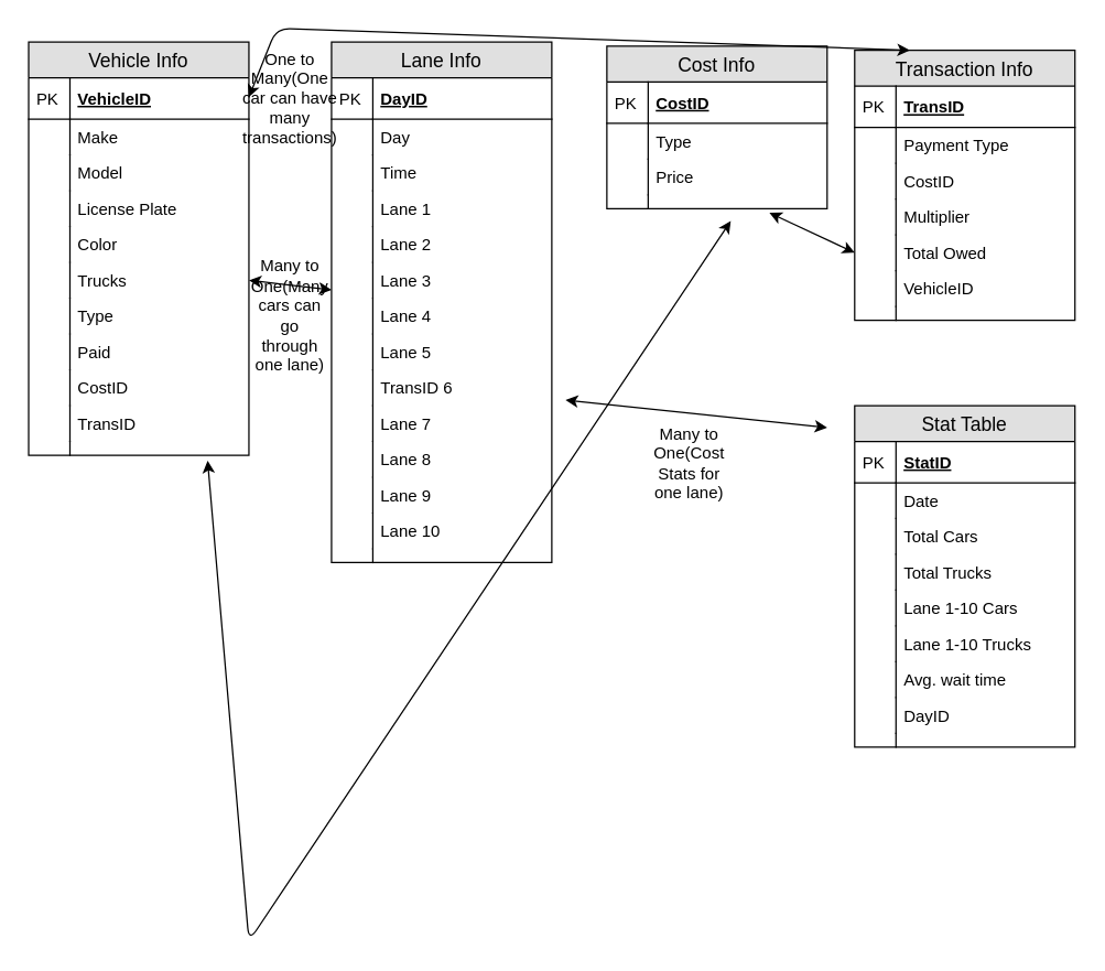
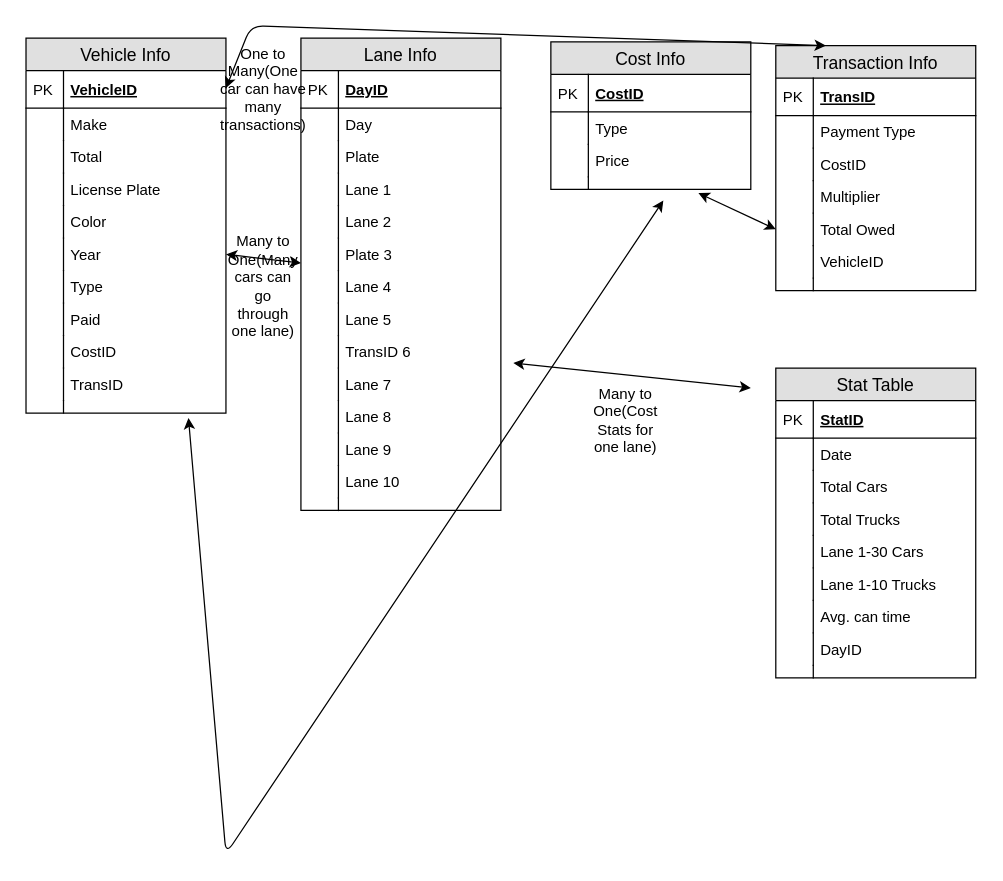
- <mxCell id="7" value="Model" style="shape=partialRectangle;top=0;left=0;right=0;bottom=0;align=left;verticalAlign=top;fillColor=none;spacingLeft=34;spacingRight=4;overflow=hidden;rotatable=0;points=[[0,0.5],[1,0.5]];portConstraint=eastwest;dropTarget=0;fontSize=12;" vertex="1" parent="2"><mxGeometry y="82" width="160" height="26" as="geometry" /></mxCell>
+ <mxCell id="7" value="Total" style="shape=partialRectangle;top=0;left=0;right=0;bottom=0;align=left;verticalAlign=top;fillColor=none;spacingLeft=34;spacingRight=4;overflow=hidden;rotatable=0;points=[[0,0.5],[1,0.5]];portConstraint=eastwest;dropTarget=0;fontSize=12;" vertex="1" parent="2"><mxGeometry y="82" width="160" height="26" as="geometry" /></mxCell>
- <mxCell id="30" value="Time" style="shape=partialRectangle;top=0;left=0;right=0;bottom=0;align=left;verticalAlign=top;fillColor=none;spacingLeft=34;spacingRight=4;overflow=hidden;rotatable=0;points=[[0,0.5],[1,0.5]];portConstraint=eastwest;dropTarget=0;fontSize=12;" vertex="1" parent="25"><mxGeometry y="82" width="160" height="26" as="geometry" /></mxCell>
+ <mxCell id="30" value="Plate" style="shape=partialRectangle;top=0;left=0;right=0;bottom=0;align=left;verticalAlign=top;fillColor=none;spacingLeft=34;spacingRight=4;overflow=hidden;rotatable=0;points=[[0,0.5],[1,0.5]];portConstraint=eastwest;dropTarget=0;fontSize=12;" vertex="1" parent="25"><mxGeometry y="82" width="160" height="26" as="geometry" /></mxCell>
- <mxCell id="13" value="Trucks" style="shape=partialRectangle;top=0;left=0;right=0;bottom=0;align=left;verticalAlign=top;fillColor=none;spacingLeft=34;spacingRight=4;overflow=hidden;rotatable=0;points=[[0,0.5],[1,0.5]];portConstraint=eastwest;dropTarget=0;fontSize=12;" vertex="1" parent="2"><mxGeometry y="160" width="160" height="26" as="geometry" /></mxCell>
+ <mxCell id="13" value="Year" style="shape=partialRectangle;top=0;left=0;right=0;bottom=0;align=left;verticalAlign=top;fillColor=none;spacingLeft=34;spacingRight=4;overflow=hidden;rotatable=0;points=[[0,0.5],[1,0.5]];portConstraint=eastwest;dropTarget=0;fontSize=12;" vertex="1" parent="2"><mxGeometry y="160" width="160" height="26" as="geometry" /></mxCell>
- <mxCell id="36" value="Lane 3" style="shape=partialRectangle;top=0;left=0;right=0;bottom=0;align=left;verticalAlign=top;fillColor=none;spacingLeft=34;spacingRight=4;overflow=hidden;rotatable=0;points=[[0,0.5],[1,0.5]];portConstraint=eastwest;dropTarget=0;fontSize=12;" vertex="1" parent="25"><mxGeometry y="160" width="160" height="26" as="geometry" /></mxCell>
+ <mxCell id="36" value="Plate 3" style="shape=partialRectangle;top=0;left=0;right=0;bottom=0;align=left;verticalAlign=top;fillColor=none;spacingLeft=34;spacingRight=4;overflow=hidden;rotatable=0;points=[[0,0.5],[1,0.5]];portConstraint=eastwest;dropTarget=0;fontSize=12;" vertex="1" parent="25"><mxGeometry y="160" width="160" height="26" as="geometry" /></mxCell>
- <mxCell id="87" value="Lane 1-10 Cars" style="shape=partialRectangle;top=0;left=0;right=0;bottom=0;align=left;verticalAlign=top;fillColor=none;spacingLeft=34;spacingRight=4;overflow=hidden;rotatable=0;points=[[0,0.5],[1,0.5]];portConstraint=eastwest;dropTarget=0;fontSize=12;" vertex="1" parent="78"><mxGeometry y="134" width="160" height="26" as="geometry" /></mxCell>
+ <mxCell id="87" value="Lane 1-30 Cars" style="shape=partialRectangle;top=0;left=0;right=0;bottom=0;align=left;verticalAlign=top;fillColor=none;spacingLeft=34;spacingRight=4;overflow=hidden;rotatable=0;points=[[0,0.5],[1,0.5]];portConstraint=eastwest;dropTarget=0;fontSize=12;" vertex="1" parent="78"><mxGeometry y="134" width="160" height="26" as="geometry" /></mxCell>
- <mxCell id="91" value="Avg. wait time" style="shape=partialRectangle;top=0;left=0;right=0;bottom=0;align=left;verticalAlign=top;fillColor=none;spacingLeft=34;spacingRight=4;overflow=hidden;rotatable=0;points=[[0,0.5],[1,0.5]];portConstraint=eastwest;dropTarget=0;fontSize=12;" vertex="1" parent="78"><mxGeometry y="186" width="160" height="26" as="geometry" /></mxCell>
+ <mxCell id="91" value="Avg. can time" style="shape=partialRectangle;top=0;left=0;right=0;bottom=0;align=left;verticalAlign=top;fillColor=none;spacingLeft=34;spacingRight=4;overflow=hidden;rotatable=0;points=[[0,0.5],[1,0.5]];portConstraint=eastwest;dropTarget=0;fontSize=12;" vertex="1" parent="78"><mxGeometry y="186" width="160" height="26" as="geometry" /></mxCell>
